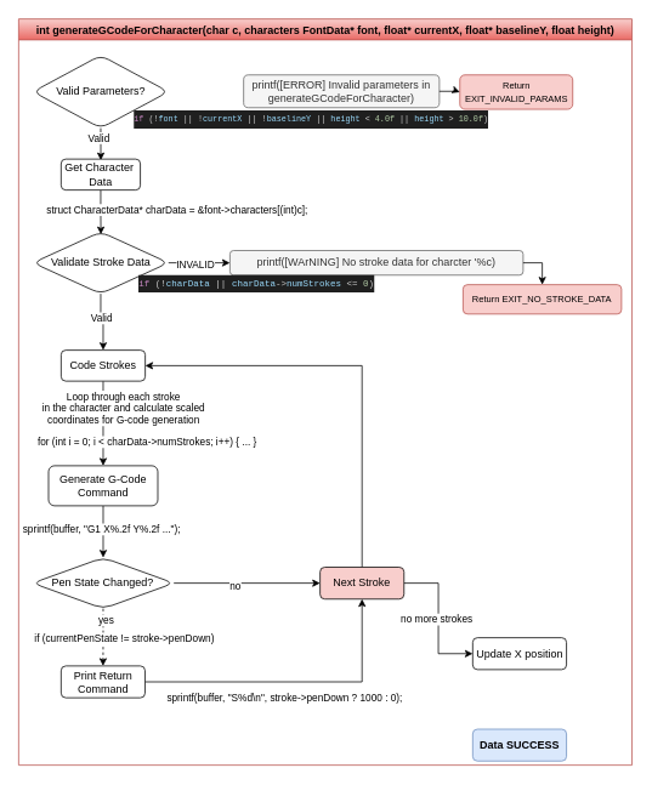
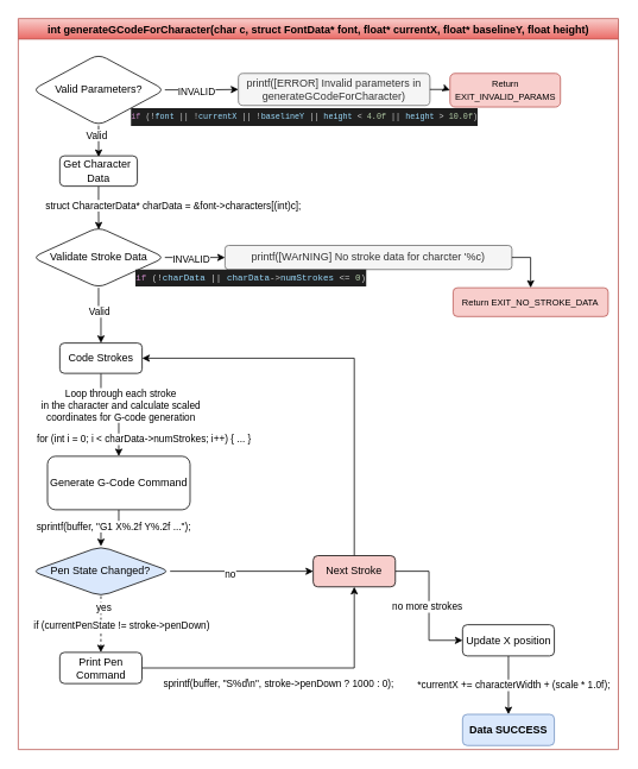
- <mxCell id="2" value="&lt;p class=&quot;MsoNormal&quot;&gt;&lt;b&gt;&lt;span style=&quot;line-height: 110%;&quot;&gt;&lt;font&gt;int generateGCodeForCharacter(char c, characters FontData* font, float* currentX, float* baselineY, float height)&lt;/font&gt;&lt;font style=&quot;font-size: 12pt;&quot; color=&quot;#4472c4&quot;&gt;&lt;/font&gt;&lt;/span&gt;&lt;/b&gt;&lt;/p&gt;" style="swimlane;whiteSpace=wrap;html=1;fillColor=#f8cecc;strokeColor=#b85450;gradientColor=#ea6b66;" vertex="1" parent="1"><mxGeometry x="20" y="20" width="673.5" height="820" as="geometry"><mxRectangle x="46" y="715" width="156" height="26" as="alternateBounds" /></mxGeometry></mxCell>
+ <mxCell id="2" value="&lt;p class=&quot;MsoNormal&quot;&gt;&lt;b&gt;&lt;span style=&quot;line-height: 110%;&quot;&gt;&lt;font&gt;int generateGCodeForCharacter(char c, struct FontData* font, float* currentX, float* baselineY, float height)&lt;/font&gt;&lt;font style=&quot;font-size: 12pt;&quot; color=&quot;#4472c4&quot;&gt;&lt;/font&gt;&lt;/span&gt;&lt;/b&gt;&lt;/p&gt;" style="swimlane;whiteSpace=wrap;html=1;fillColor=#f8cecc;strokeColor=#b85450;gradientColor=#ea6b66;" vertex="1" parent="1"><mxGeometry x="20" y="20" width="673.5" height="820" as="geometry"><mxRectangle x="46" y="715" width="156" height="26" as="alternateBounds" /></mxGeometry></mxCell>
+ <mxCell id="3" style="edgeStyle=orthogonalEdgeStyle;rounded=0;orthogonalLoop=1;jettySize=auto;html=1;exitX=1;exitY=0.5;exitDx=0;exitDy=0;" edge="1" parent="2" source="5" target="6"><mxGeometry relative="1" as="geometry" /></mxCell>
+ <mxCell id="4" value="INVALID" style="edgeLabel;html=1;align=center;verticalAlign=middle;resizable=0;points=[];" vertex="1" connectable="0" parent="3"><mxGeometry x="-0.153" y="-1" relative="1" as="geometry"><mxPoint as="offset" /></mxGeometry></mxCell>
- <mxCell id="15" value="&lt;font style=&quot;font-size: 10px;&quot;&gt;Return EXIT_NO_STROKE_DATA&lt;/font&gt;" style="whiteSpace=wrap;html=1;fillColor=#f8cecc;strokeColor=#b85450;rounded=1;" vertex="1" parent="2"><mxGeometry x="488.0" y="292" width="174" height="32.25" as="geometry" /></mxCell>
+ <mxCell id="15" value="&lt;font style=&quot;font-size: 10px;&quot;&gt;Return EXIT_NO_STROKE_DATA&lt;/font&gt;" style="whiteSpace=wrap;html=1;fillColor=#f8cecc;strokeColor=#b85450;rounded=1;" vertex="1" parent="2"><mxGeometry x="488.0" y="302" width="174" height="32.25" as="geometry" /></mxCell>
- <mxCell id="30" value="Generate G-Code Command" style="whiteSpace=wrap;html=1;rounded=1;" vertex="1" parent="2"><mxGeometry x="32.82" y="491" width="120" height="44" as="geometry" /></mxCell>
+ <mxCell id="30" value="Generate G-Code Command" style="whiteSpace=wrap;html=1;rounded=1;" vertex="1" parent="2"><mxGeometry x="32.82" y="491" width="160" height="60" as="geometry" /></mxCell>
- <mxCell id="36" value="Pen State Changed?" style="rhombus;whiteSpace=wrap;html=1;rounded=1;" vertex="1" parent="2"><mxGeometry x="15.23" y="592" width="155.18" height="56" as="geometry" /></mxCell>
+ <mxCell id="36" value="Pen State Changed?" style="rhombus;whiteSpace=wrap;html=1;rounded=1;fillColor=#dae8fc;" vertex="1" parent="2"><mxGeometry x="15.23" y="592" width="155.18" height="56" as="geometry" /></mxCell>
- <mxCell id="39" value="Print Return Command" style="whiteSpace=wrap;html=1;rounded=1;" vertex="1" parent="2"><mxGeometry x="46.62" y="711" width="92.18" height="35" as="geometry" /></mxCell>
+ <mxCell id="39" value="Print Pen Command" style="whiteSpace=wrap;html=1;rounded=1;" vertex="1" parent="2"><mxGeometry x="46.62" y="711" width="92.18" height="35" as="geometry" /></mxCell>
+ <mxCell id="44" style="edgeStyle=orthogonalEdgeStyle;rounded=0;orthogonalLoop=1;jettySize=auto;html=1;exitX=0.5;exitY=1;exitDx=0;exitDy=0;entryX=0.5;entryY=0;entryDx=0;entryDy=0;" edge="1" parent="2" source="46" target="47"><mxGeometry relative="1" as="geometry"><mxPoint x="549.62" y="856.5" as="targetPoint" /></mxGeometry></mxCell>
+ <mxCell id="45" value="*currentX += characterWidth + (scale * 1.0f);" style="edgeLabel;html=1;align=center;verticalAlign=middle;resizable=0;points=[];" vertex="1" connectable="0" parent="44"><mxGeometry x="-0.476" y="3" relative="1" as="geometry"><mxPoint x="2" y="15" as="offset" /></mxGeometry></mxCell>
